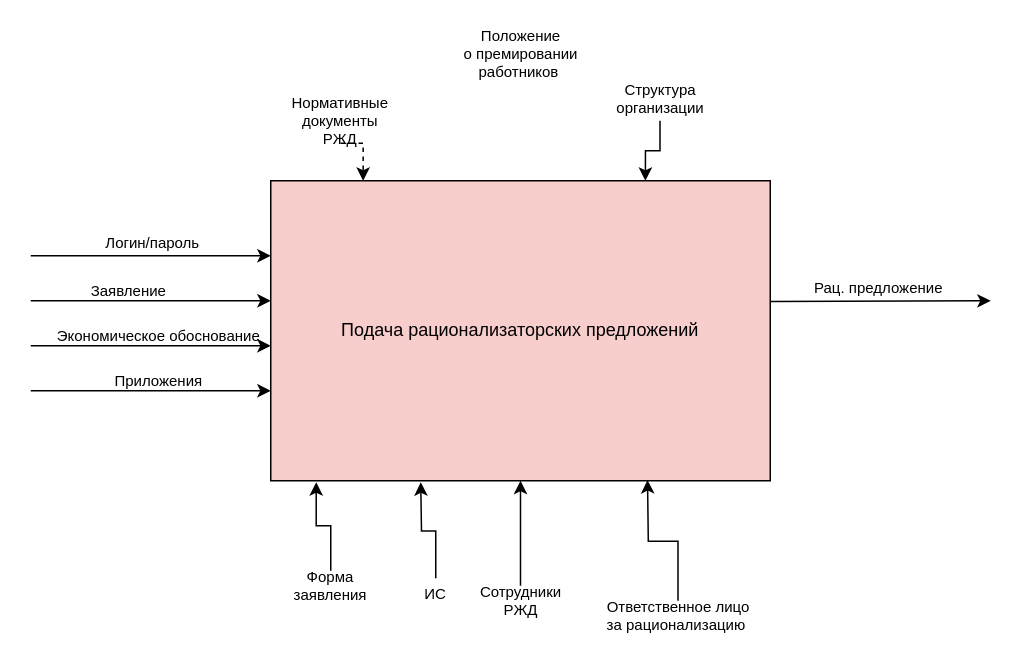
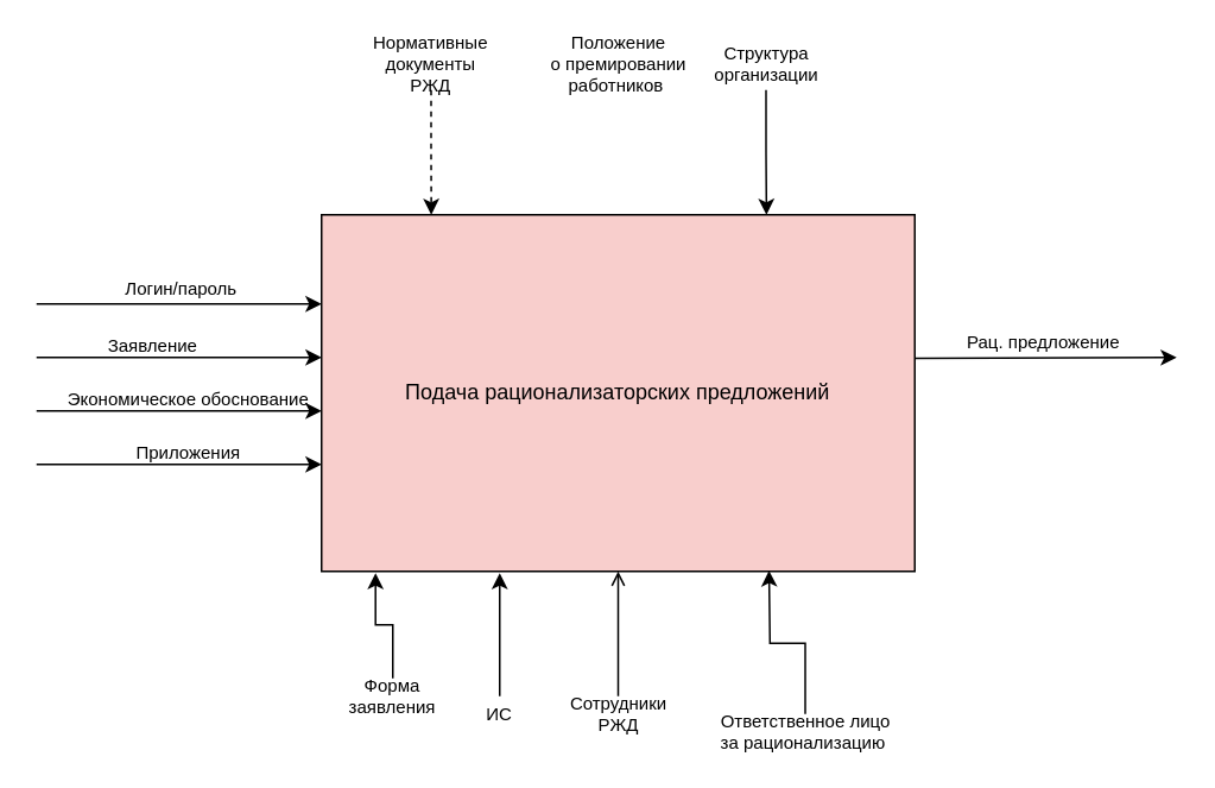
- <mxCell id="15" value="Структура организации" style="text;html=1;strokeColor=none;fillColor=none;align=center;verticalAlign=middle;whiteSpace=wrap;rounded=0;fontSize=10;" parent="1" vertex="1"><mxGeometry x="409.5" y="50" width="60" height="30" as="geometry" /></mxCell>
+ <mxCell id="15" value="Структура организации" style="text;html=1;strokeColor=none;fillColor=none;align=center;verticalAlign=middle;whiteSpace=wrap;rounded=0;fontSize=10;" parent="1" vertex="1"><mxGeometry x="399.5" y="20" width="60" height="30" as="geometry" /></mxCell>
- <mxCell id="8" value="Нормативные документы РЖД" style="text;html=1;strokeColor=none;fillColor=none;align=center;verticalAlign=middle;whiteSpace=wrap;rounded=0;fontSize=10;" parent="1" vertex="1"><mxGeometry x="195" y="65" width="63" height="30" as="geometry" /></mxCell>
+ <mxCell id="8" value="Нормативные документы РЖД" style="text;html=1;strokeColor=none;fillColor=none;align=center;verticalAlign=middle;whiteSpace=wrap;rounded=0;fontSize=10;" parent="1" vertex="1"><mxGeometry x="210" y="20" width="63" height="30" as="geometry" /></mxCell>
- <mxCell id="16" style="edgeStyle=orthogonalEdgeStyle;rounded=0;orthogonalLoop=1;jettySize=auto;html=1;entryX=0.5;entryY=1;entryDx=0;entryDy=0;fontSize=10;" parent="1" source="17" target="2" edge="1"><mxGeometry relative="1" as="geometry" /></mxCell>
+ <mxCell id="16" style="edgeStyle=orthogonalEdgeStyle;rounded=0;orthogonalLoop=1;jettySize=auto;html=1;entryX=0.5;entryY=1;entryDx=0;entryDy=0;fontSize=10;endArrow=open;" parent="1" source="17" target="2" edge="1"><mxGeometry relative="1" as="geometry" /></mxCell>
- <mxCell id="13" value="ИС" style="text;html=1;strokeColor=none;fillColor=none;align=center;verticalAlign=middle;whiteSpace=wrap;rounded=0;fontSize=10;" parent="1" vertex="1"><mxGeometry x="270" y="385" width="40" height="20" as="geometry" /></mxCell>
+ <mxCell id="13" value="ИС" style="text;html=1;strokeColor=none;fillColor=none;align=center;verticalAlign=middle;whiteSpace=wrap;rounded=0;fontSize=10;" parent="1" vertex="1"><mxGeometry x="260" y="390" width="40" height="20" as="geometry" /></mxCell>
